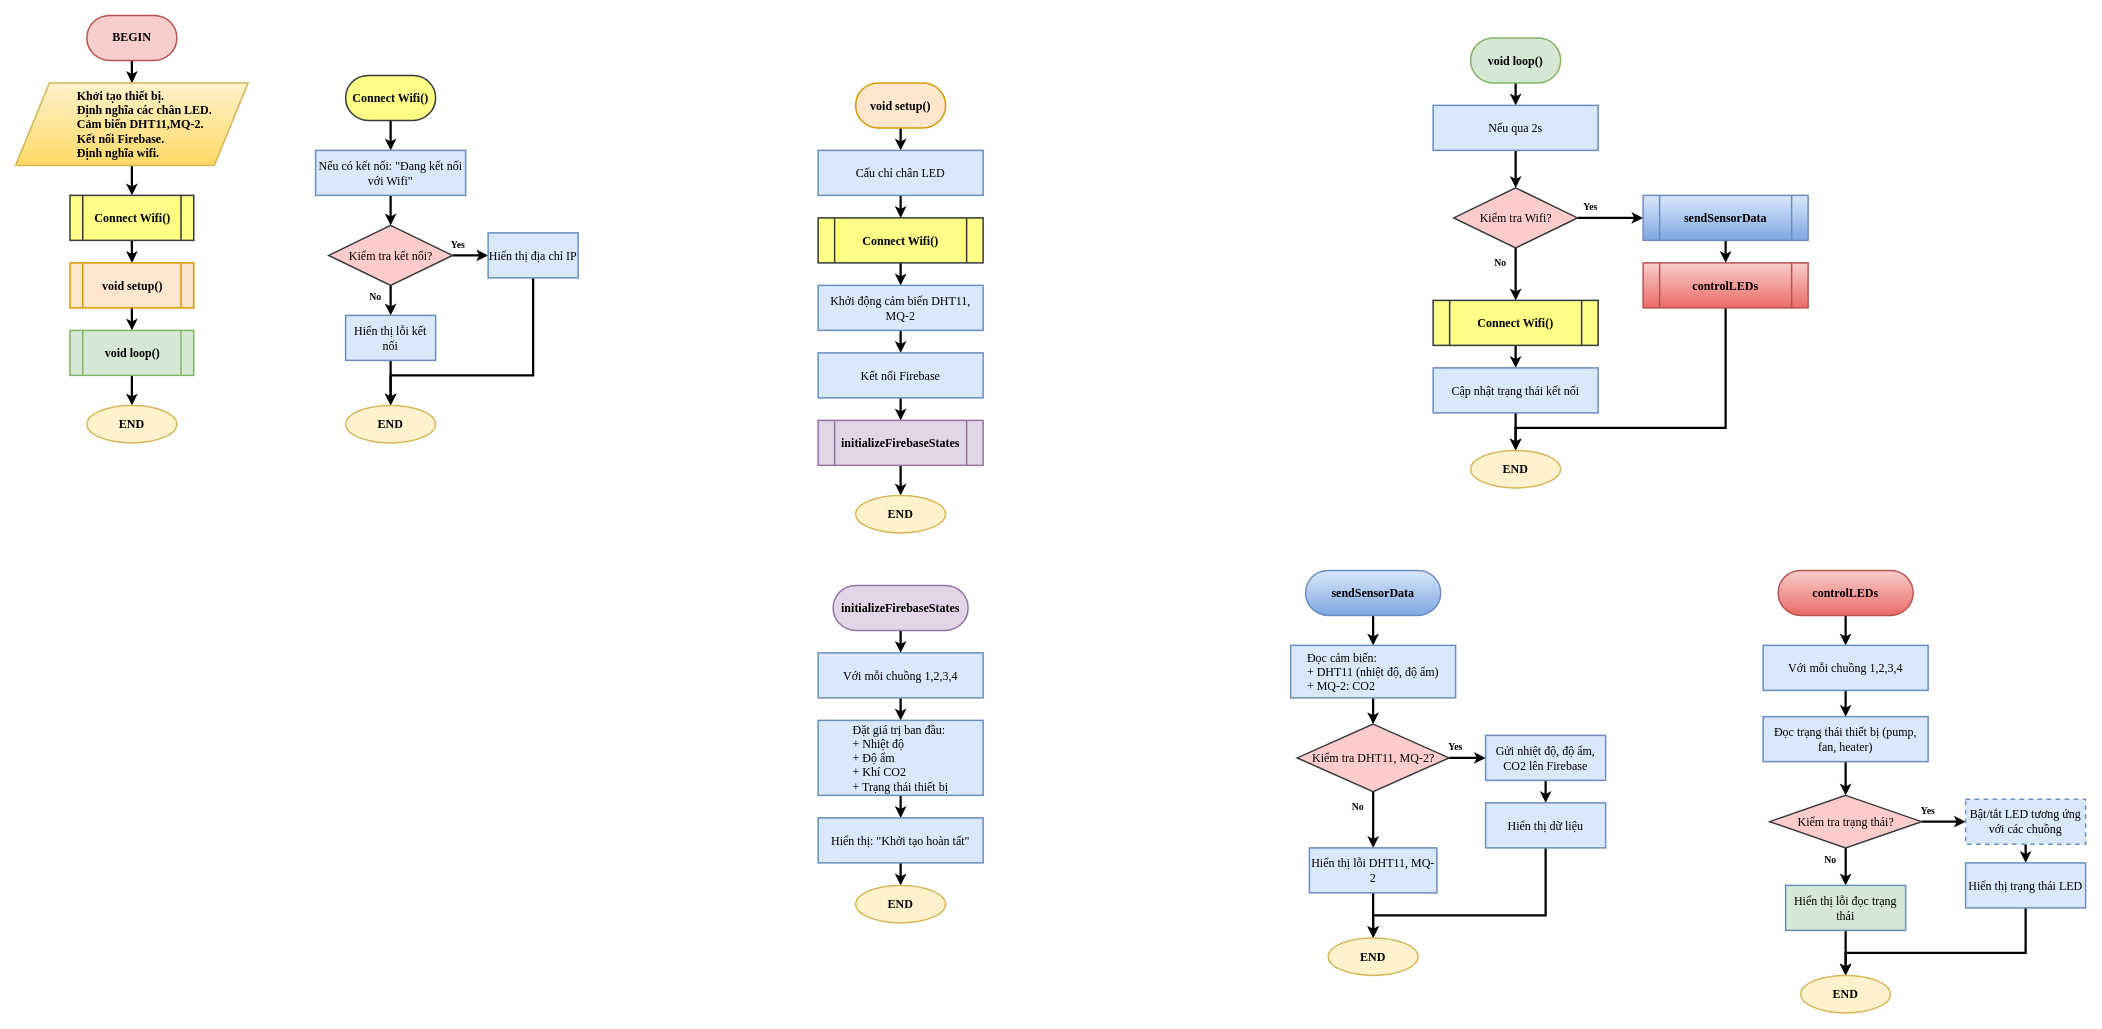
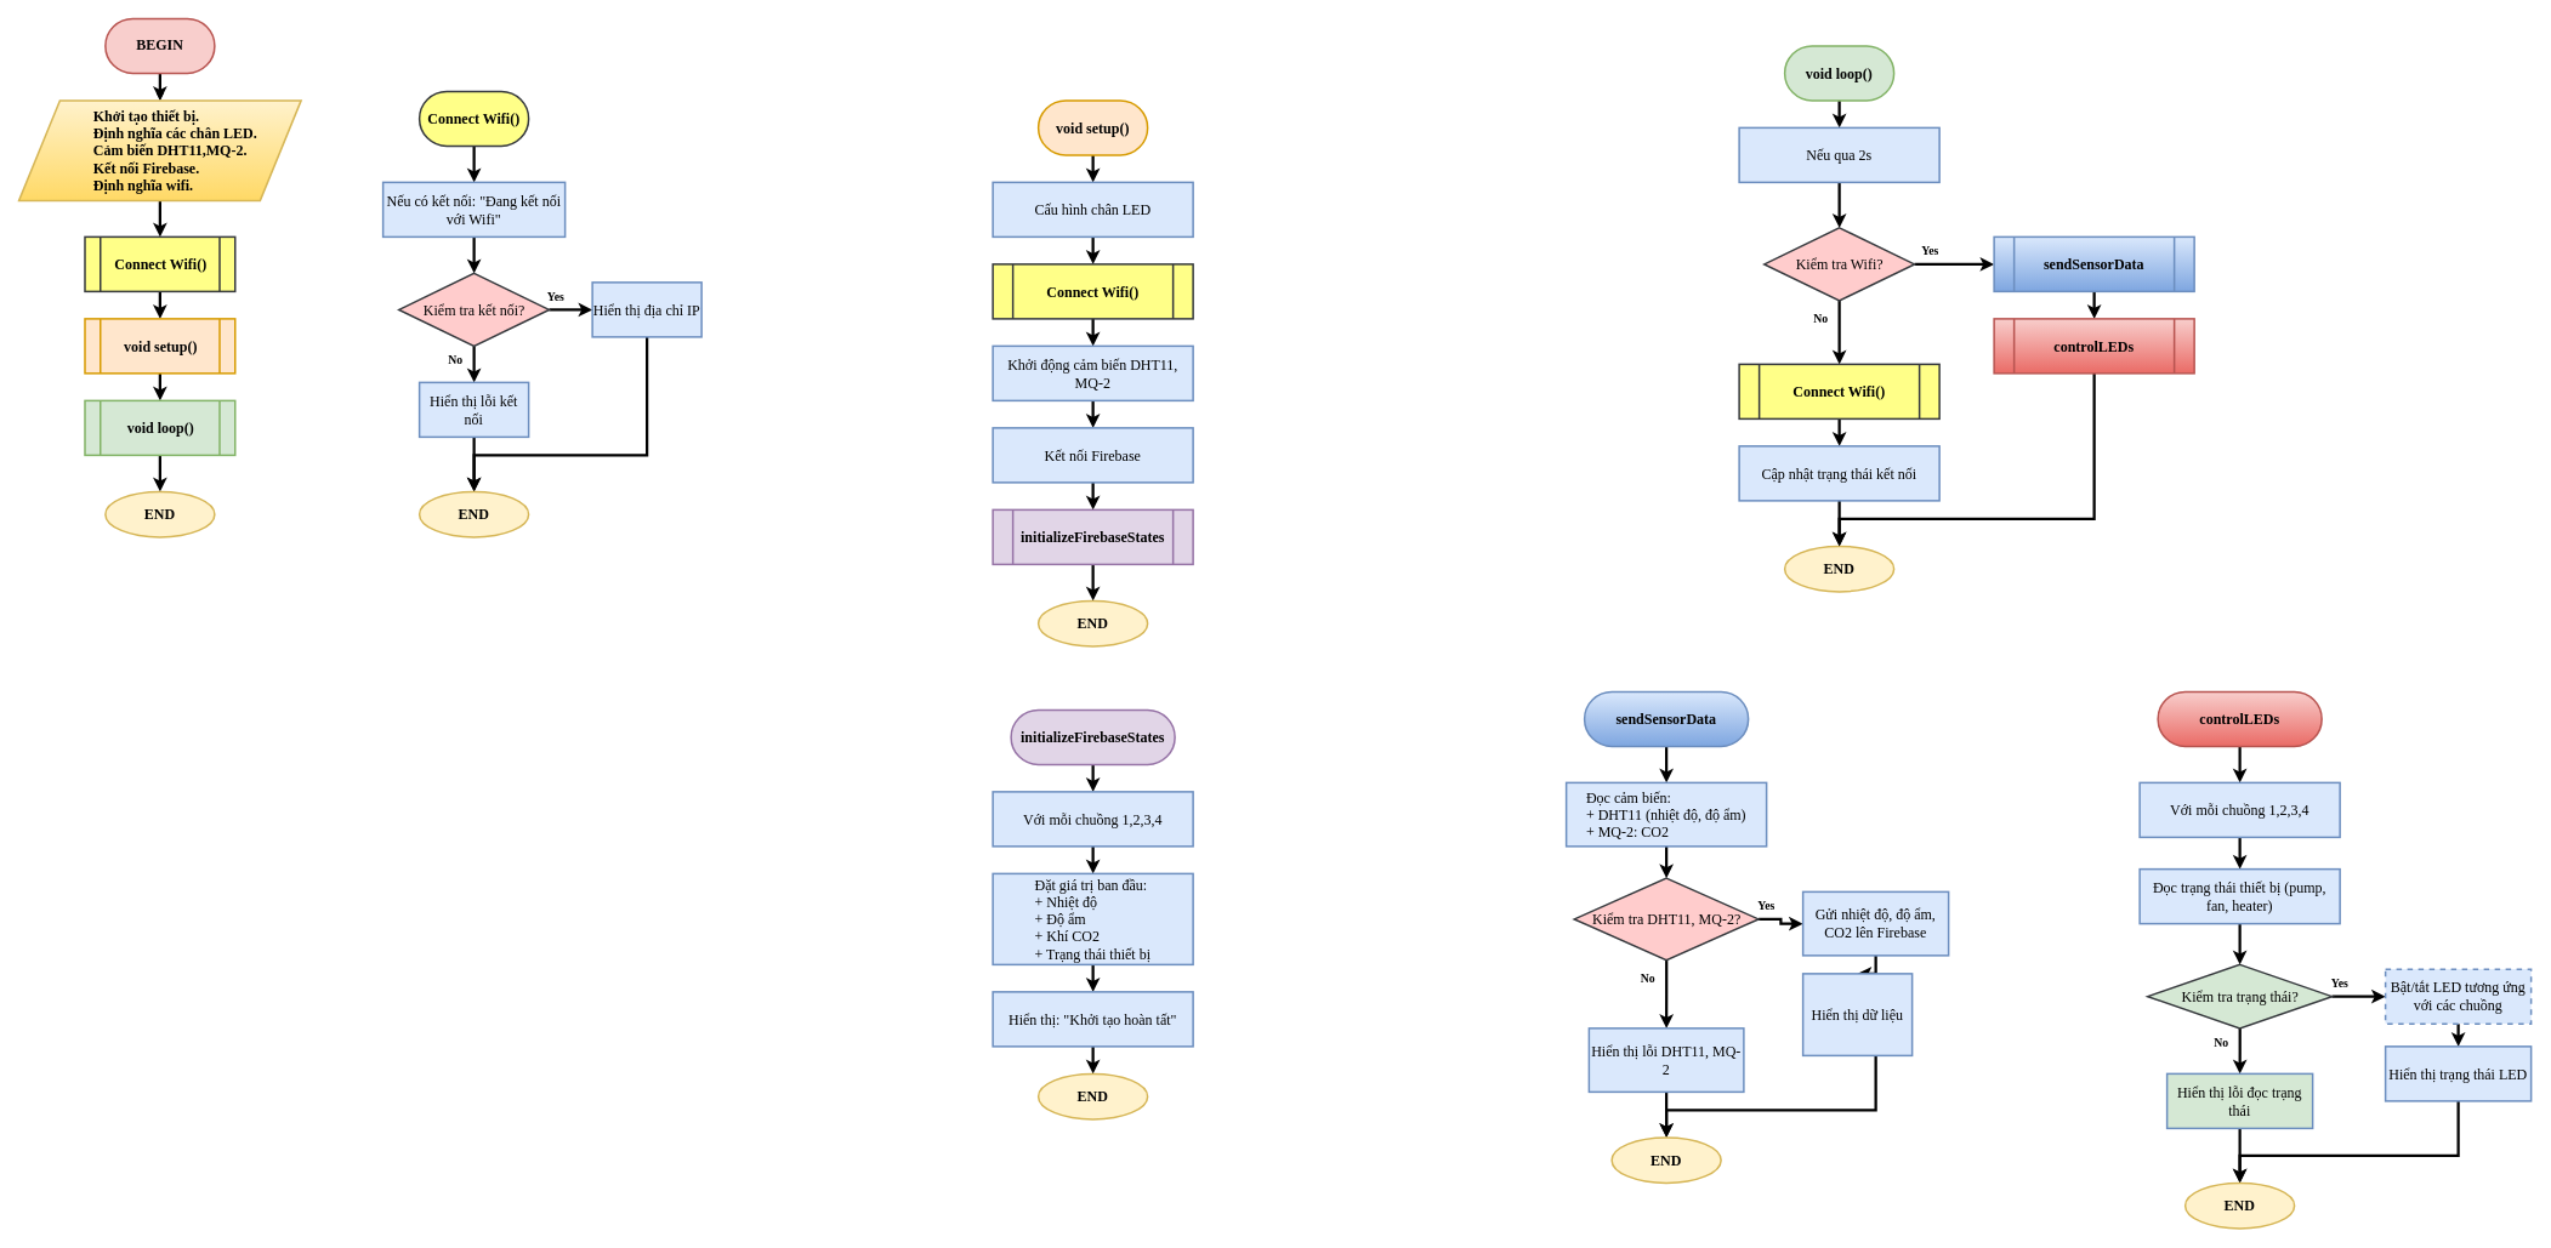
- <mxCell id="31" value="&lt;font style=&quot;font-size: 16px;&quot; face=&quot;Times New Roman&quot;&gt;Cấu chỉ chân LED&lt;/font&gt;" style="rounded=0;whiteSpace=wrap;html=1;fillColor=#dae8fc;strokeColor=#6c8ebf;strokeWidth=2;" vertex="1" parent="1"><mxGeometry x="1090" y="200" width="220" height="60" as="geometry" /></mxCell>
+ <mxCell id="31" value="&lt;font style=&quot;font-size: 16px;&quot; face=&quot;Times New Roman&quot;&gt;Cấu hình chân LED&lt;/font&gt;" style="rounded=0;whiteSpace=wrap;html=1;fillColor=#dae8fc;strokeColor=#6c8ebf;strokeWidth=2;" vertex="1" parent="1"><mxGeometry x="1090" y="200" width="220" height="60" as="geometry" /></mxCell>
- <mxCell id="78" value="&lt;font style=&quot;font-size: 16px;&quot; face=&quot;Times New Roman&quot;&gt;Gửi nhiệt độ, độ ẩm, CO2 lên Firebase&lt;/font&gt;" style="rounded=0;whiteSpace=wrap;html=1;fillColor=#dae8fc;strokeColor=#6c8ebf;strokeWidth=2;" vertex="1" parent="1"><mxGeometry x="1980" y="980" width="160" height="60" as="geometry" /></mxCell>
+ <mxCell id="78" value="&lt;font style=&quot;font-size: 16px;&quot; face=&quot;Times New Roman&quot;&gt;Gửi nhiệt độ, độ ẩm, CO2 lên Firebase&lt;/font&gt;" style="rounded=0;whiteSpace=wrap;html=1;fillColor=#dae8fc;strokeColor=#6c8ebf;strokeWidth=2;" vertex="1" parent="1"><mxGeometry x="1980" y="980" width="160" height="70" as="geometry" /></mxCell>
- <mxCell id="92" value="&lt;font style=&quot;font-size: 16px;&quot; face=&quot;Times New Roman&quot;&gt;Kiểm tra trạng thái?&lt;/font&gt;" style="rhombus;whiteSpace=wrap;html=1;fillColor=#ffcccc;strokeColor=#36393d;strokeWidth=2;" vertex="1" parent="1"><mxGeometry x="2358.75" y="1060" width="202.5" height="70" as="geometry" /></mxCell>
+ <mxCell id="92" value="&lt;font style=&quot;font-size: 16px;&quot; face=&quot;Times New Roman&quot;&gt;Kiểm tra trạng thái?&lt;/font&gt;" style="rhombus;whiteSpace=wrap;html=1;fillColor=#d5e8d4;strokeColor=#36393d;strokeWidth=2;" vertex="1" parent="1"><mxGeometry x="2358.75" y="1060" width="202.5" height="70" as="geometry" /></mxCell>
- <mxCell id="82" value="&lt;font style=&quot;font-size: 16px;&quot; face=&quot;Times New Roman&quot;&gt;Hiển thị dữ liệu&lt;/font&gt;" style="rounded=0;whiteSpace=wrap;html=1;fillColor=#dae8fc;strokeColor=#6c8ebf;strokeWidth=2;" vertex="1" parent="1"><mxGeometry x="1980" y="1070" width="160" height="60" as="geometry" /></mxCell>
+ <mxCell id="82" value="&lt;font style=&quot;font-size: 16px;&quot; face=&quot;Times New Roman&quot;&gt;Hiển thị dữ liệu&lt;/font&gt;" style="rounded=0;whiteSpace=wrap;html=1;fillColor=#dae8fc;strokeColor=#6c8ebf;strokeWidth=2;" vertex="1" parent="1"><mxGeometry x="1980" y="1070" width="120" height="90" as="geometry" /></mxCell>
- <mxCell id="80" value="&lt;font style=&quot;font-size: 16px;&quot; face=&quot;Times New Roman&quot;&gt;Hiển thị lỗi DHT11, MQ-2&lt;/font&gt;" style="rounded=0;whiteSpace=wrap;html=1;fillColor=#dae8fc;strokeColor=#6c8ebf;strokeWidth=2;" vertex="1" parent="1"><mxGeometry x="1745" y="1130" width="170" height="60" as="geometry" /></mxCell>
+ <mxCell id="80" value="&lt;font style=&quot;font-size: 16px;&quot; face=&quot;Times New Roman&quot;&gt;Hiển thị lỗi DHT11, MQ-2&lt;/font&gt;" style="rounded=0;whiteSpace=wrap;html=1;fillColor=#dae8fc;strokeColor=#6c8ebf;strokeWidth=2;" vertex="1" parent="1"><mxGeometry x="1745" y="1130" width="170" height="70" as="geometry" /></mxCell>
